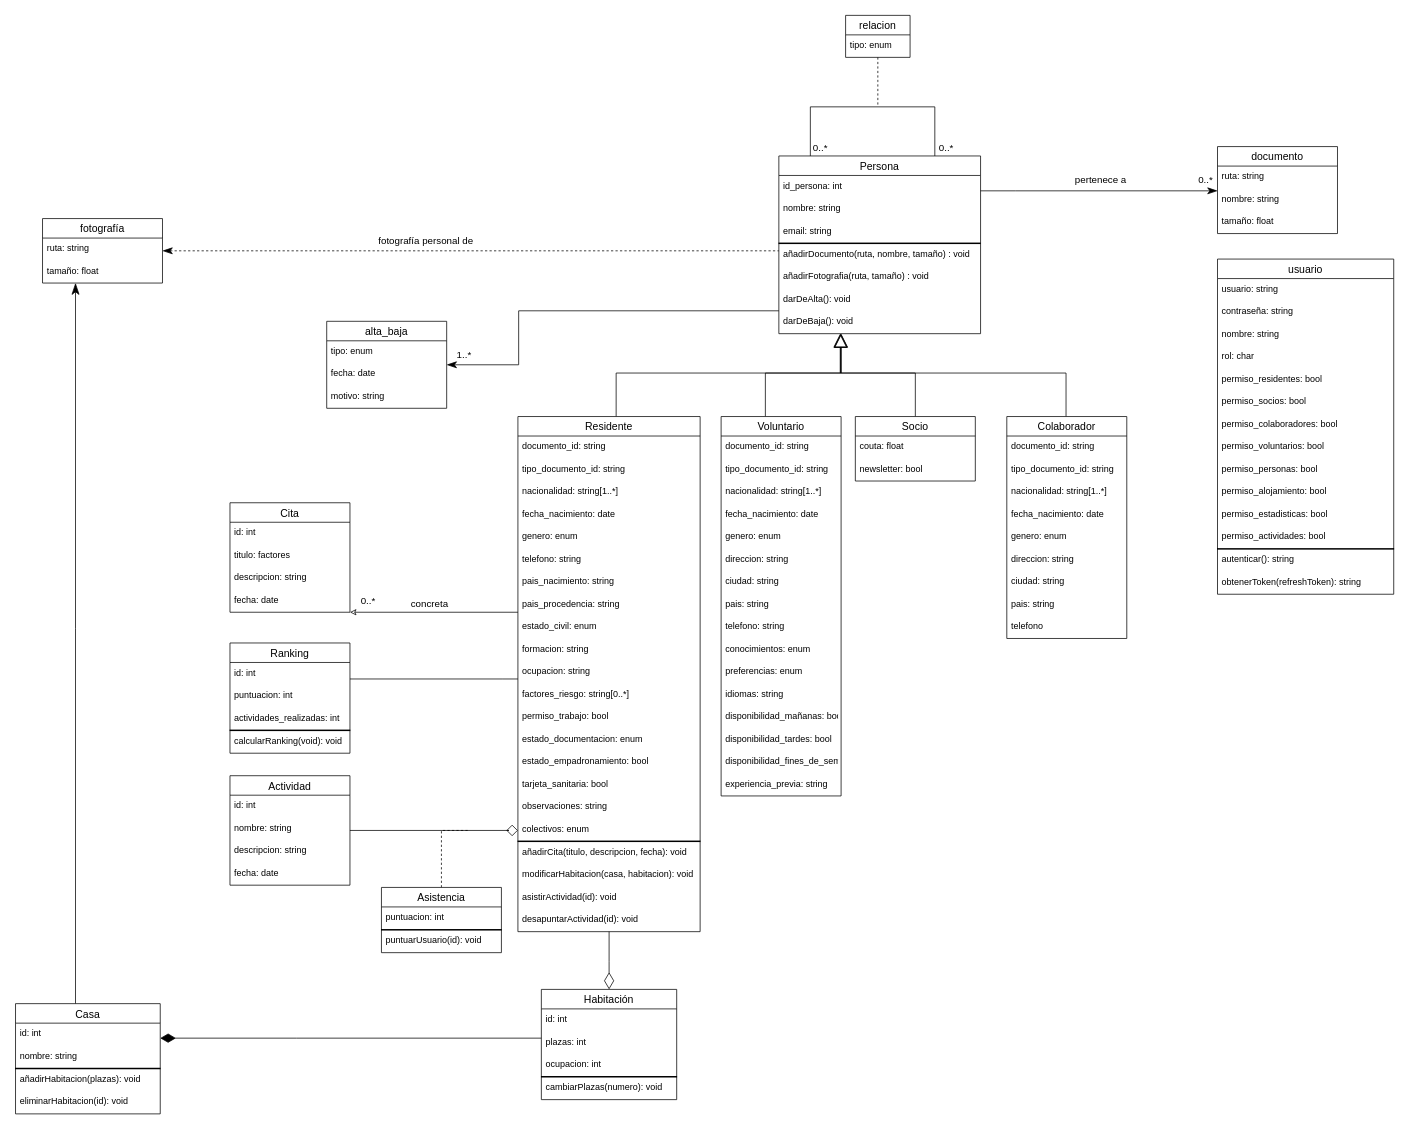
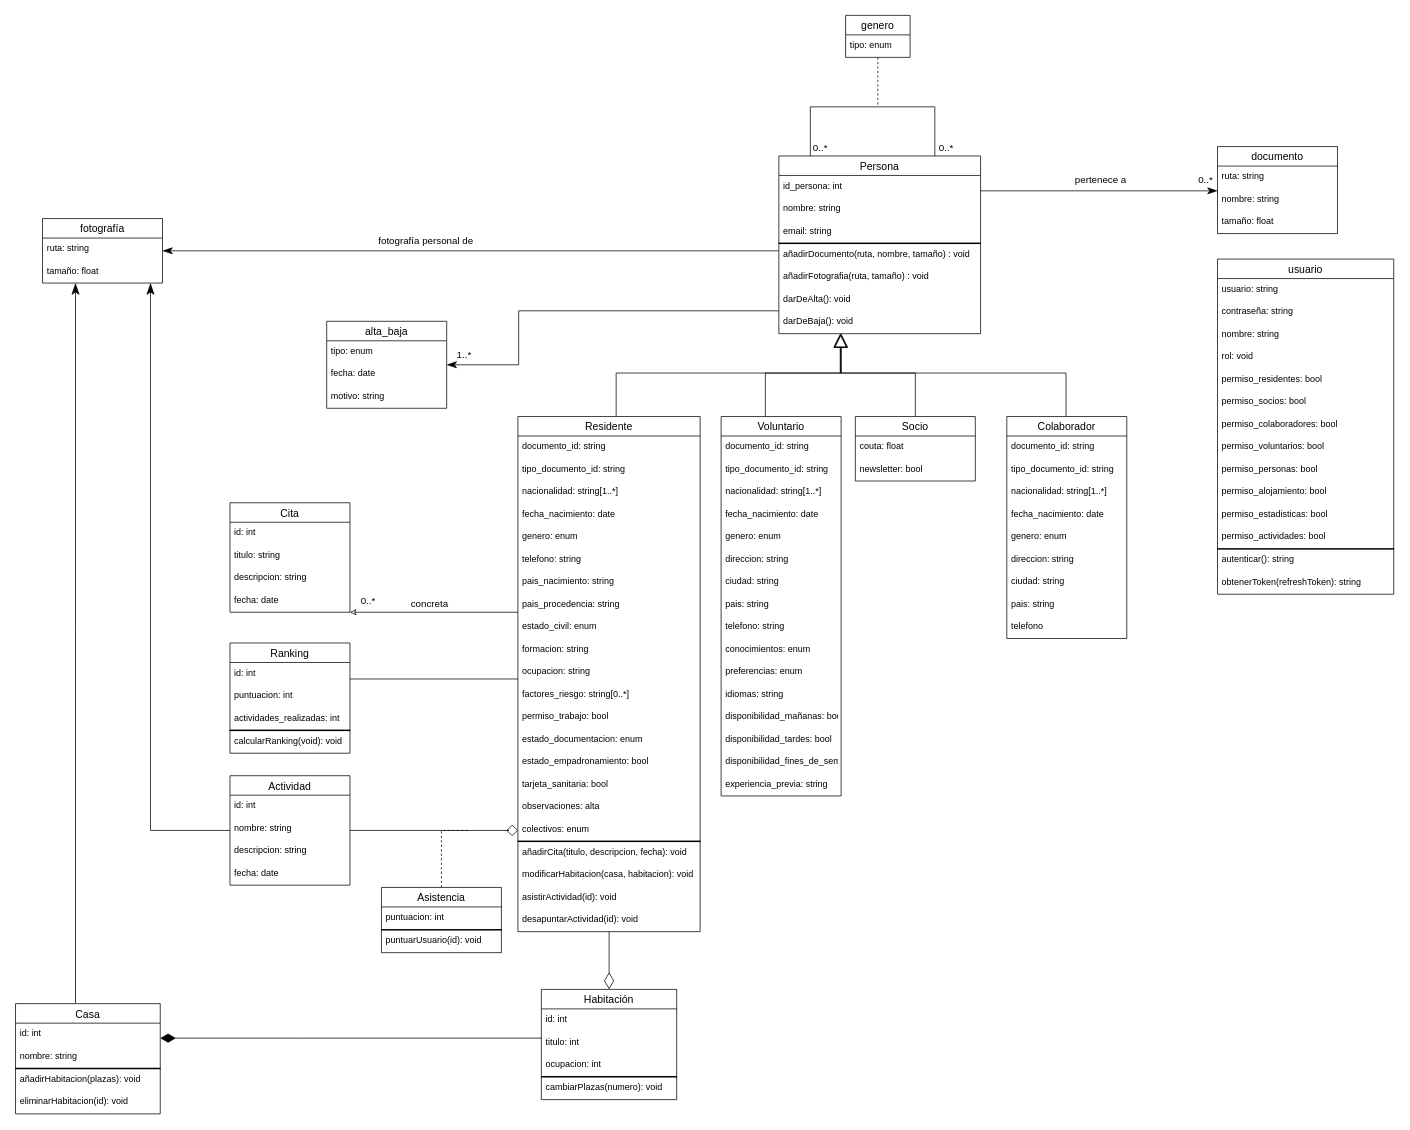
- <mxCell id="144" value="relacion" style="swimlane;fontStyle=0;childLayout=stackLayout;horizontal=1;startSize=26;horizontalStack=0;resizeParent=1;resizeParentMax=0;resizeLast=0;collapsible=1;marginBottom=0;align=center;fontSize=14;" parent="1" vertex="1"><mxGeometry x="1127" y="20" width="86" height="56" as="geometry" /></mxCell>
+ <mxCell id="144" value="genero" style="swimlane;fontStyle=0;childLayout=stackLayout;horizontal=1;startSize=26;horizontalStack=0;resizeParent=1;resizeParentMax=0;resizeLast=0;collapsible=1;marginBottom=0;align=center;fontSize=14;" parent="1" vertex="1"><mxGeometry x="1127" y="20" width="86" height="56" as="geometry" /></mxCell>
- <mxCell id="78" style="edgeStyle=orthogonalEdgeStyle;rounded=0;orthogonalLoop=1;jettySize=auto;html=1;endArrow=none;endFill=0;targetPerimeterSpacing=0;fontSize=13;startArrow=classicThin;startFill=1;endSize=11;startSize=11;dashed=1;" parent="1" source="80" target="5" edge="1"><mxGeometry relative="1" as="geometry"><Array as="points"><mxPoint x="698" y="334" /><mxPoint x="698" y="334" /></Array></mxGeometry></mxCell>
+ <mxCell id="78" style="edgeStyle=orthogonalEdgeStyle;rounded=0;orthogonalLoop=1;jettySize=auto;html=1;endArrow=none;endFill=0;targetPerimeterSpacing=0;fontSize=13;startArrow=classicThin;startFill=1;endSize=11;startSize=11;" parent="1" source="80" target="5" edge="1"><mxGeometry relative="1" as="geometry"><Array as="points"><mxPoint x="698" y="334" /><mxPoint x="698" y="334" /></Array></mxGeometry></mxCell>
- <mxCell id="131" value="rol: char" style="text;strokeColor=none;fillColor=none;spacingLeft=4;spacingRight=4;overflow=hidden;rotatable=0;points=[[0,0.5],[1,0.5]];portConstraint=eastwest;fontSize=12;" parent="127" vertex="1"><mxGeometry y="116" width="235" height="30" as="geometry" /></mxCell>
+ <mxCell id="131" value="rol: void" style="text;strokeColor=none;fillColor=none;spacingLeft=4;spacingRight=4;overflow=hidden;rotatable=0;points=[[0,0.5],[1,0.5]];portConstraint=eastwest;fontSize=12;" parent="127" vertex="1"><mxGeometry y="116" width="235" height="30" as="geometry" /></mxCell>
- <mxCell id="85" value="titulo: factores" style="text;strokeColor=none;fillColor=none;spacingLeft=4;spacingRight=4;overflow=hidden;rotatable=0;points=[[0,0.5],[1,0.5]];portConstraint=eastwest;fontSize=12;" parent="83" vertex="1"><mxGeometry y="56" width="160" height="30" as="geometry" /></mxCell>
+ <mxCell id="85" value="titulo: string" style="text;strokeColor=none;fillColor=none;spacingLeft=4;spacingRight=4;overflow=hidden;rotatable=0;points=[[0,0.5],[1,0.5]];portConstraint=eastwest;fontSize=12;" parent="83" vertex="1"><mxGeometry y="56" width="160" height="30" as="geometry" /></mxCell>
+ <mxCell id="119" style="edgeStyle=orthogonalEdgeStyle;rounded=0;orthogonalLoop=1;jettySize=auto;html=1;startArrow=classicThin;startFill=1;endArrow=none;endFill=0;endSize=13;startSize=13;" parent="1" source="80" target="107" edge="1"><mxGeometry relative="1" as="geometry"><Array as="points"><mxPoint x="200" y="1107" /></Array><mxPoint x="176" y="720" as="sourcePoint" /></mxGeometry></mxCell>
- <mxCell id="65" value="observaciones: string" style="text;strokeColor=none;fillColor=none;spacingLeft=4;spacingRight=4;overflow=hidden;rotatable=0;points=[[0,0.5],[1,0.5]];portConstraint=eastwest;fontSize=12;" parent="48" vertex="1"><mxGeometry y="506" width="243" height="30" as="geometry" /></mxCell>
+ <mxCell id="65" value="observaciones: alta" style="text;strokeColor=none;fillColor=none;spacingLeft=4;spacingRight=4;overflow=hidden;rotatable=0;points=[[0,0.5],[1,0.5]];portConstraint=eastwest;fontSize=12;" parent="48" vertex="1"><mxGeometry y="506" width="243" height="30" as="geometry" /></mxCell>
- <mxCell id="94" value="plazas: int" style="text;strokeColor=none;fillColor=none;spacingLeft=4;spacingRight=4;overflow=hidden;rotatable=0;points=[[0,0.5],[1,0.5]];portConstraint=eastwest;fontSize=12;" parent="92" vertex="1"><mxGeometry y="56" width="180.5" height="30" as="geometry" /></mxCell>
+ <mxCell id="94" value="titulo: int" style="text;strokeColor=none;fillColor=none;spacingLeft=4;spacingRight=4;overflow=hidden;rotatable=0;points=[[0,0.5],[1,0.5]];portConstraint=eastwest;fontSize=12;" parent="92" vertex="1"><mxGeometry y="56" width="180.5" height="30" as="geometry" /></mxCell>
